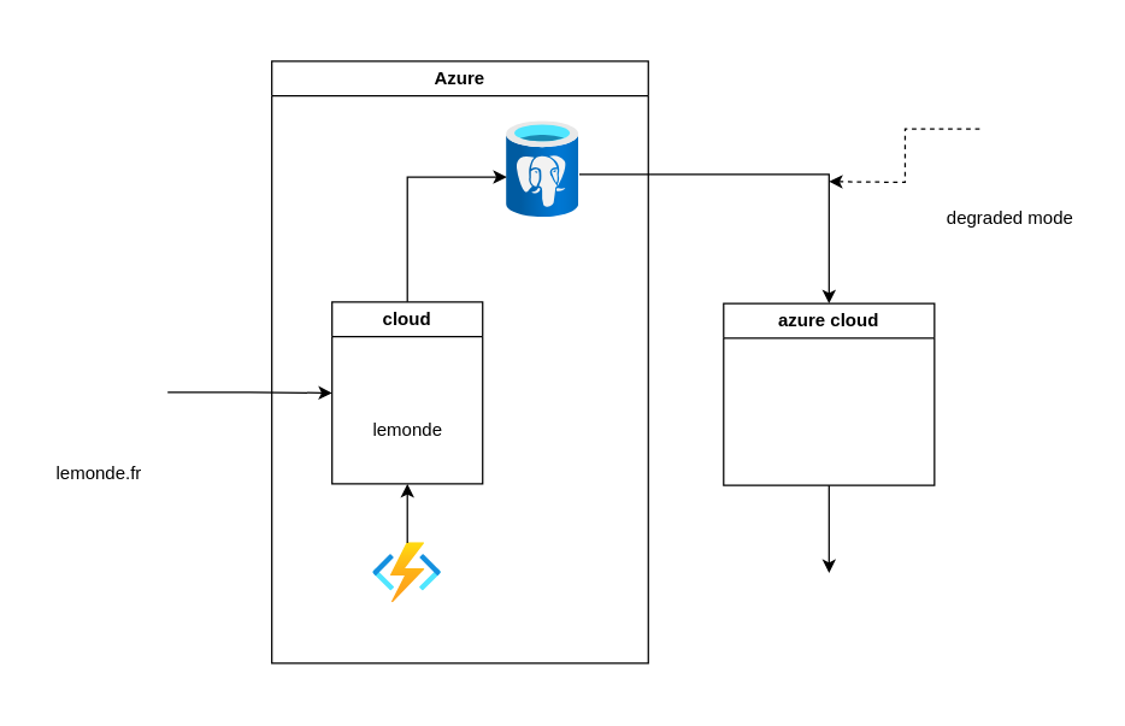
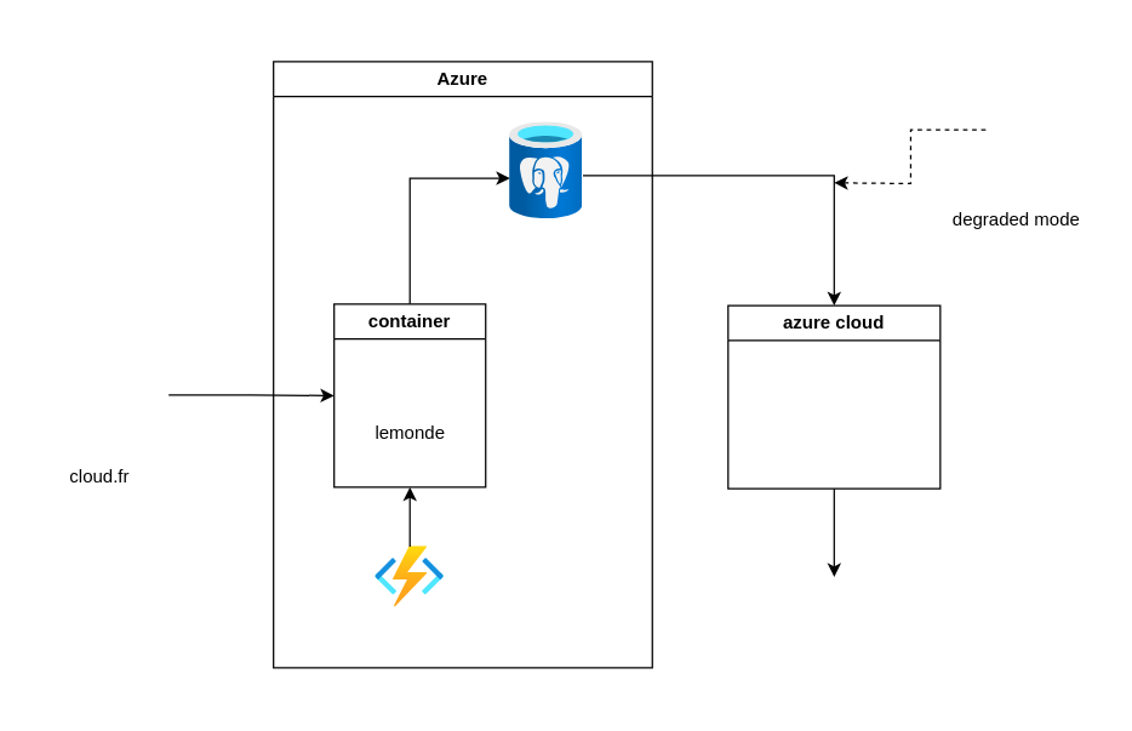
- <mxCell id="5" value="cloud" style="swimlane;whiteSpace=wrap;html=1;" parent="2" vertex="1"><mxGeometry x="40.0" y="160" width="100" height="120.87" as="geometry" /></mxCell>
+ <mxCell id="5" value="container" style="swimlane;whiteSpace=wrap;html=1;" parent="2" vertex="1"><mxGeometry x="40.0" y="160" width="100" height="120.87" as="geometry" /></mxCell>
- <mxCell id="12" value="&lt;div&gt;lemonde.fr&lt;/div&gt;" style="text;html=1;align=center;verticalAlign=middle;resizable=0;points=[];autosize=1;strokeColor=none;fillColor=none;" parent="1" vertex="1"><mxGeometry x="25.41" y="299.13" width="80" height="30" as="geometry" /></mxCell>
+ <mxCell id="12" value="&lt;div&gt;cloud.fr&lt;/div&gt;" style="text;html=1;align=center;verticalAlign=middle;resizable=0;points=[];autosize=1;strokeColor=none;fillColor=none;" parent="1" vertex="1"><mxGeometry x="25.41" y="299.13" width="80" height="30" as="geometry" /></mxCell>
